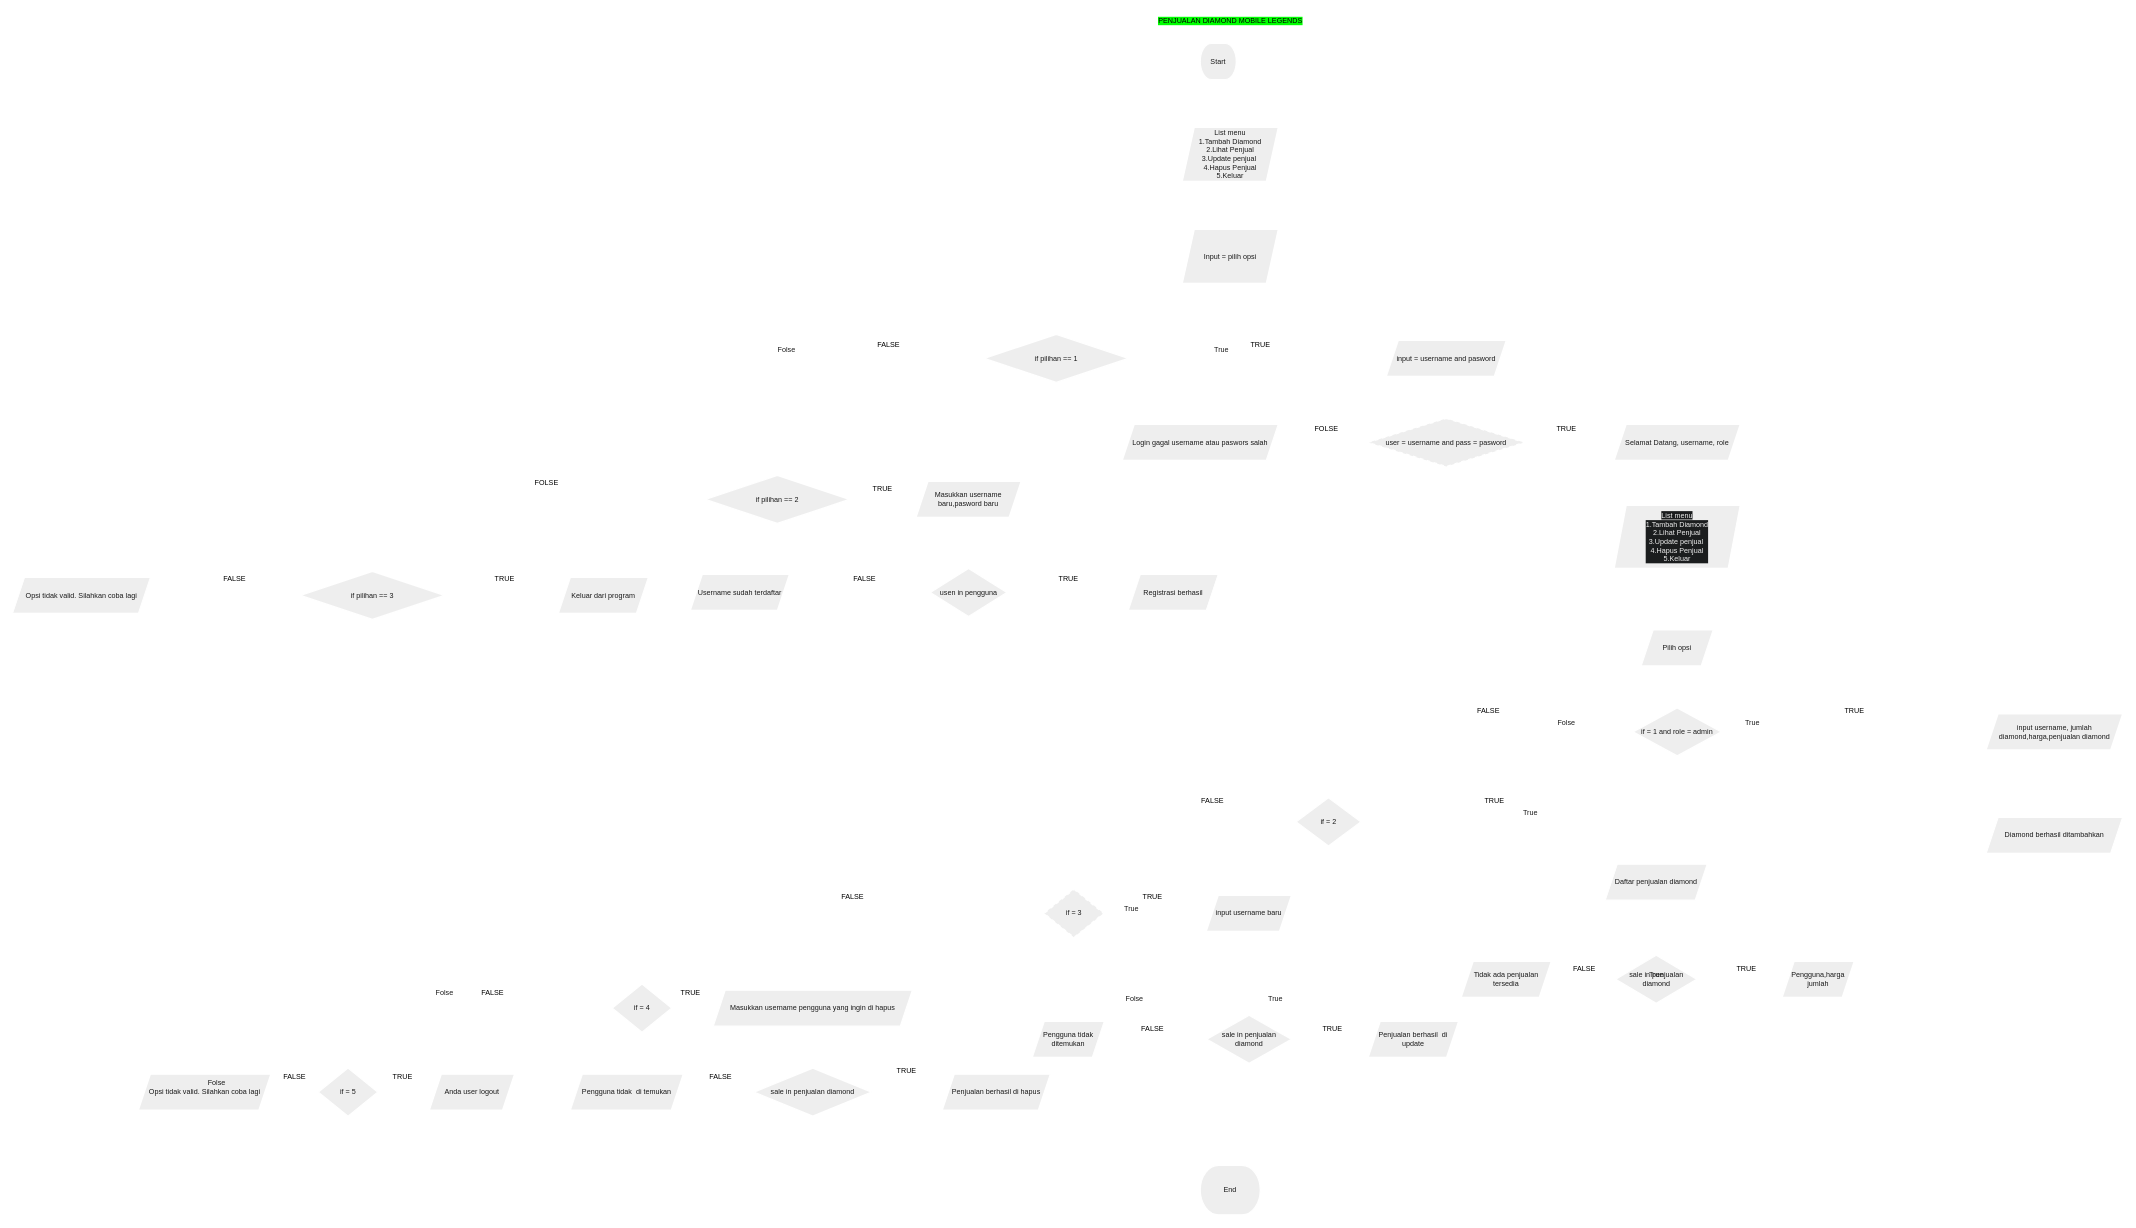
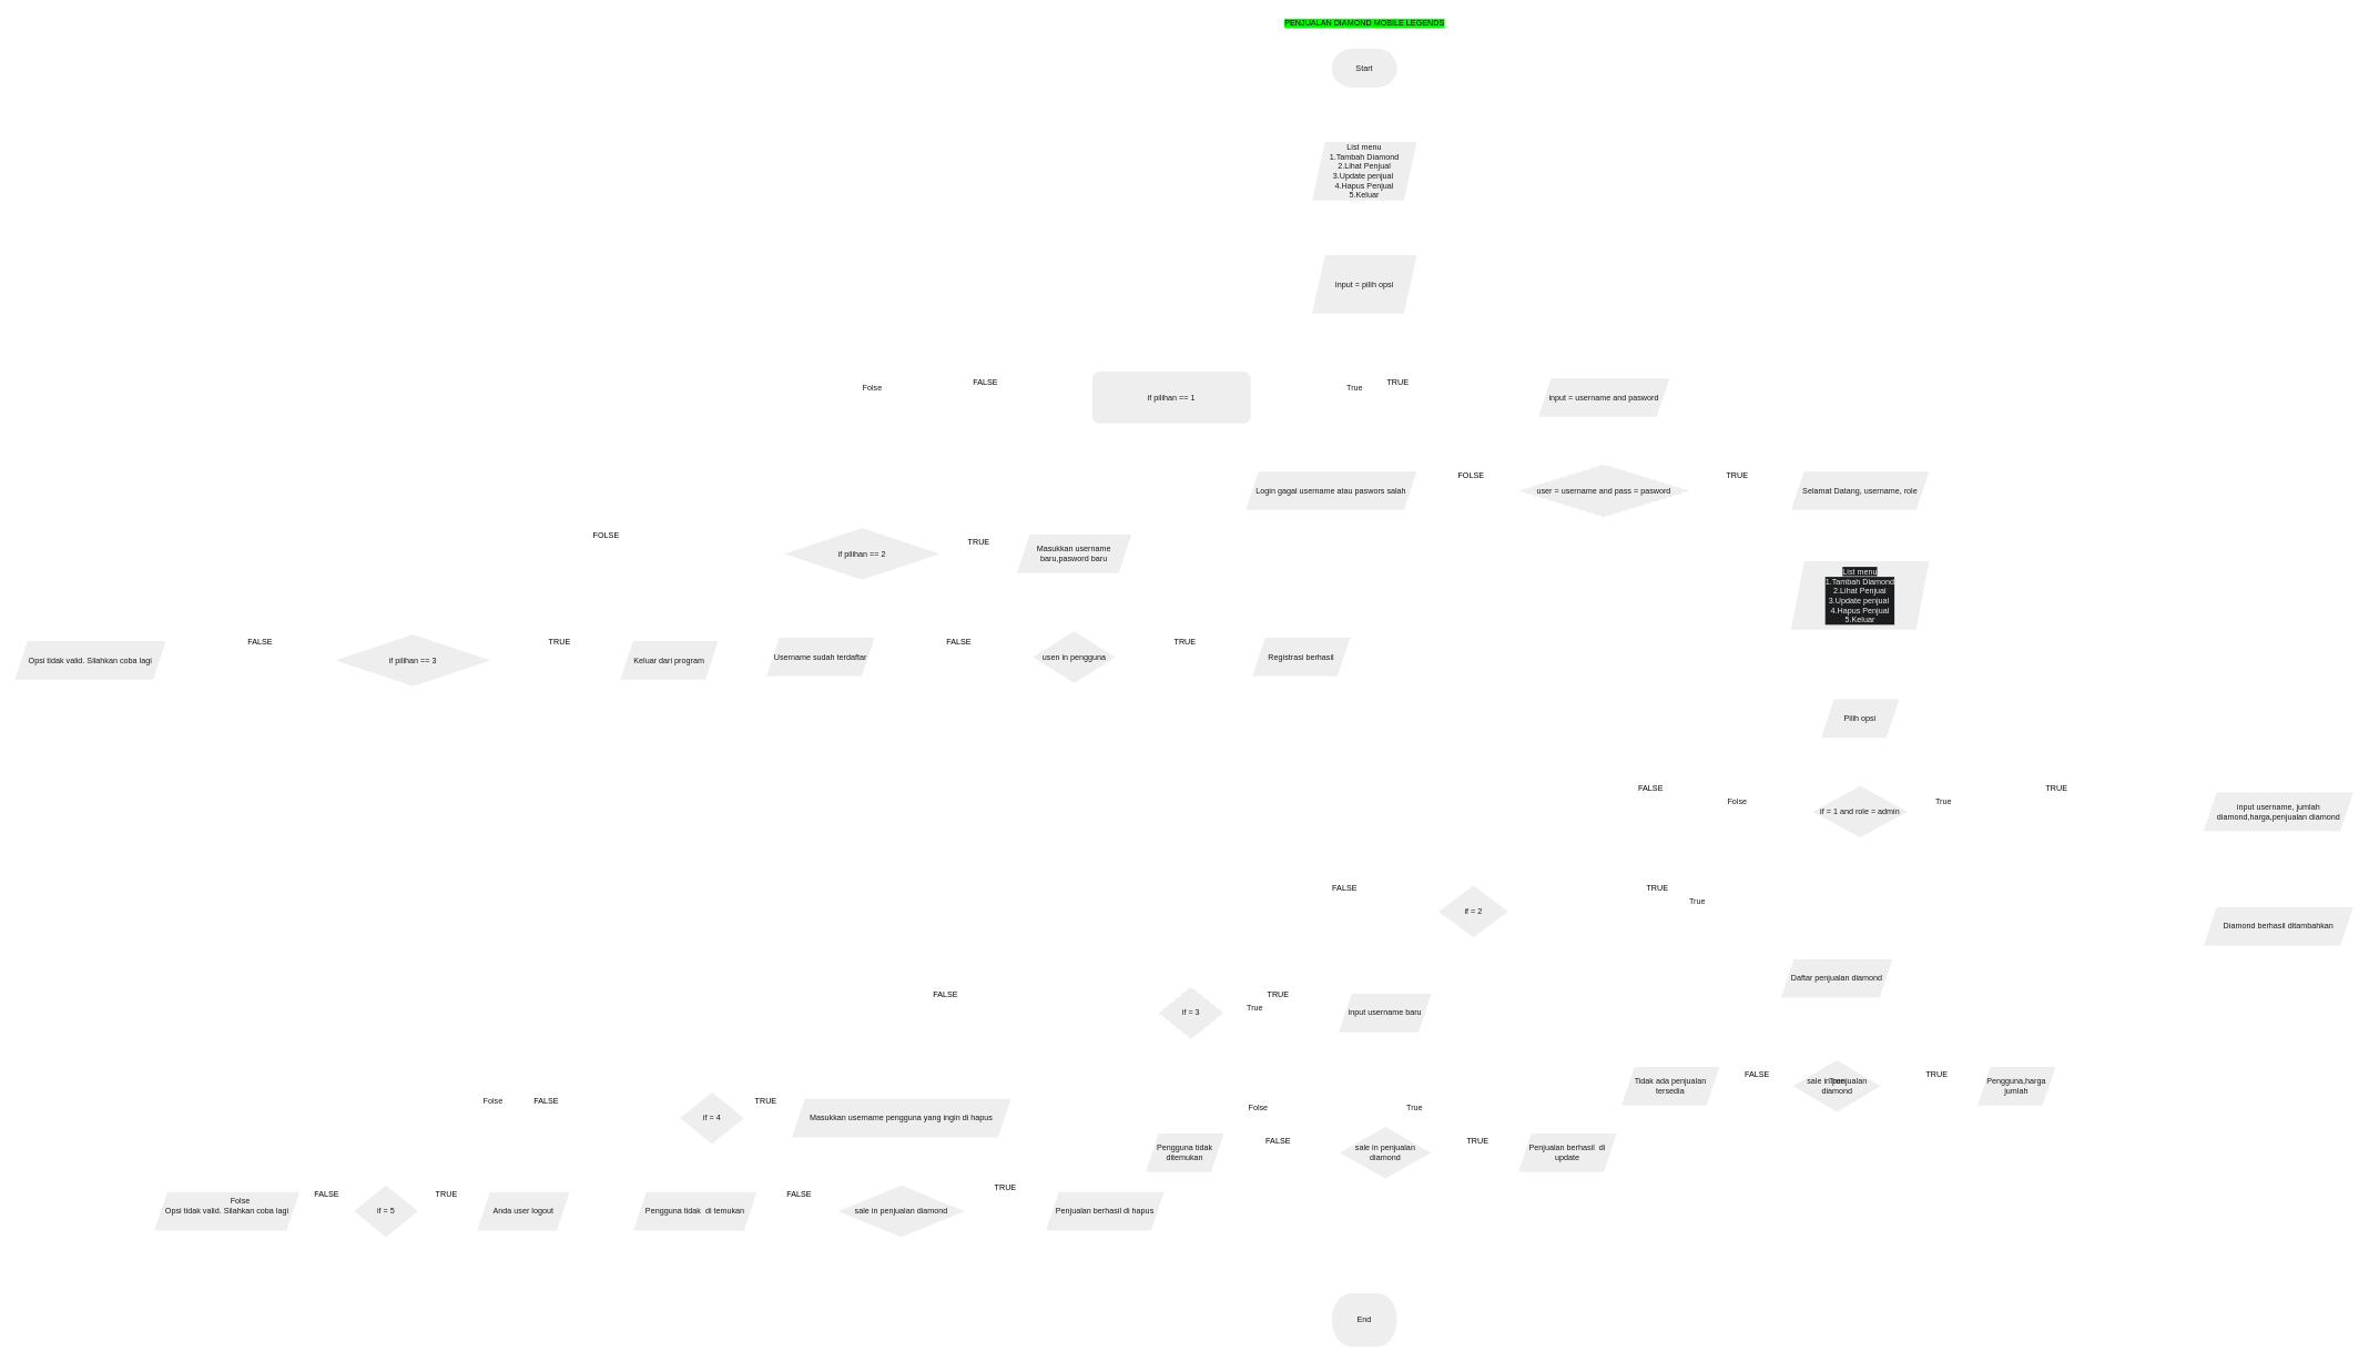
- <mxCell id="4" value="Start" style="strokeWidth=2;html=1;shape=mxgraph.flowchart.terminator;whiteSpace=wrap;labelBackgroundColor=none;fillColor=#EEEEEE;strokeColor=#FFFFFF;fontColor=#1A1A1A;" parent="1" vertex="1"><mxGeometry x="2000" y="72" width="60" height="60" as="geometry" /></mxCell>
+ <mxCell id="4" value="Start" style="strokeWidth=2;html=1;shape=mxgraph.flowchart.terminator;whiteSpace=wrap;labelBackgroundColor=none;fillColor=#EEEEEE;strokeColor=#FFFFFF;fontColor=#1A1A1A;" parent="1" vertex="1"><mxGeometry x="2000" y="72" width="100" height="60" as="geometry" /></mxCell>
- <mxCell id="11" value="if pilihan == 1" style="rhombus;whiteSpace=wrap;html=1;strokeWidth=2;labelBackgroundColor=none;fillColor=#EEEEEE;strokeColor=#FFFFFF;fontColor=#1A1A1A;" parent="1" vertex="1"><mxGeometry x="1640" y="557" width="240" height="80" as="geometry" /></mxCell>
+ <mxCell id="11" value="if pilihan == 1" style="whiteSpace=wrap;html=1;strokeWidth=2;labelBackgroundColor=none;fillColor=#EEEEEE;strokeColor=#FFFFFF;fontColor=#1A1A1A;rounded=1;" parent="1" vertex="1"><mxGeometry x="1640" y="557" width="240" height="80" as="geometry" /></mxCell>
